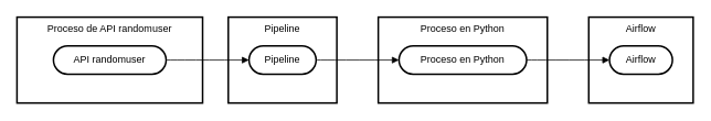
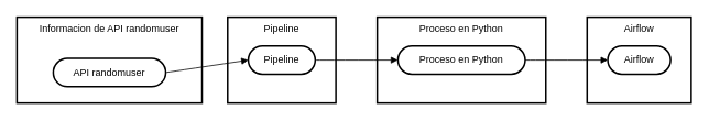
- <mxCell id="8" value="Proceso de API randomuser" style="whiteSpace=wrap;strokeWidth=2;verticalAlign=top;" vertex="1" parent="1"><mxGeometry x="20" width="224" height="104" as="geometry" y="20" /></mxCell>
+ <mxCell id="8" value="Informacion de API randomuser" style="whiteSpace=wrap;strokeWidth=2;verticalAlign=top;" vertex="1" parent="1"><mxGeometry x="20" width="224" height="104" as="geometry" y="20" /></mxCell>
- <mxCell id="9" value="API randomuser" style="rounded=1;whiteSpace=wrap;arcSize=50;strokeWidth=2;" vertex="1" parent="1"><mxGeometry x="64" y="55" width="136" height="34" as="geometry" /></mxCell>
+ <mxCell id="9" value="API randomuser" style="rounded=1;whiteSpace=wrap;arcSize=50;strokeWidth=2;" vertex="1" parent="1"><mxGeometry x="64" y="70" width="136" height="34" as="geometry" /></mxCell>
